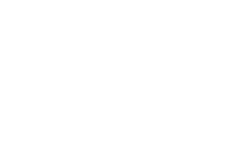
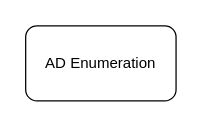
+ <mxCell id="2" value="AD Enumeration" style="rounded=1;whiteSpace=wrap;html=1;" vertex="1" parent="1"><mxGeometry x="20" y="20" width="120" height="60" as="geometry" /></mxCell>
